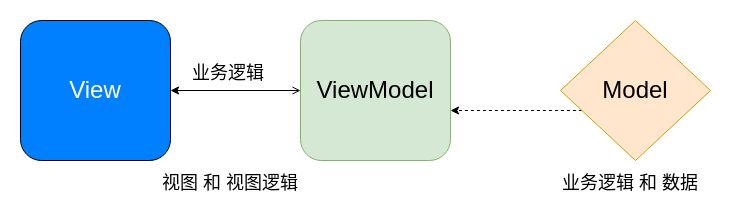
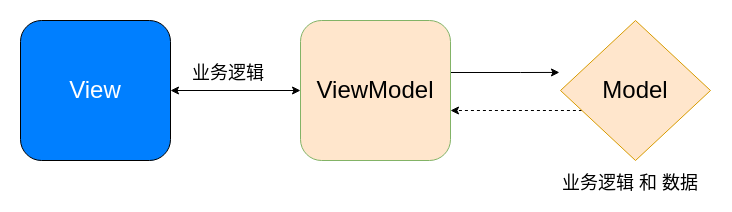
+ <mxCell id="4" style="edgeStyle=orthogonalEdgeStyle;rounded=0;orthogonalLoop=1;jettySize=auto;html=1;entryX=-0.007;entryY=0.371;entryDx=0;entryDy=0;startArrow=none;startFill=0;fontSize=18;fontColor=#FFFFFF;entryPerimeter=0;" parent="1" source="5" target="7" edge="1"><mxGeometry relative="1" as="geometry"><Array as="points"><mxPoint x="520" y="72" /><mxPoint x="520" y="72" /></Array></mxGeometry></mxCell>
- <mxCell id="2" style="edgeStyle=orthogonalEdgeStyle;rounded=0;orthogonalLoop=1;jettySize=auto;html=1;fontSize=24;fontColor=#FFFFFF;startArrow=classic;startFill=1;endArrow=open;" parent="1" source="3" target="5" edge="1"><mxGeometry relative="1" as="geometry" /></mxCell>
+ <mxCell id="2" style="edgeStyle=orthogonalEdgeStyle;rounded=0;orthogonalLoop=1;jettySize=auto;html=1;fontSize=24;fontColor=#FFFFFF;startArrow=classic;startFill=1;" parent="1" source="3" target="5" edge="1"><mxGeometry relative="1" as="geometry" /></mxCell>
- <mxCell id="5" value="ViewModel" style="rounded=1;whiteSpace=wrap;html=1;fillColor=#d5e8d4;fontSize=24;strokeColor=#82b366;" parent="1" vertex="1"><mxGeometry x="300" y="20" width="150" height="140" as="geometry" /></mxCell>
+ <mxCell id="5" value="ViewModel" style="rounded=1;whiteSpace=wrap;html=1;fillColor=#ffe6cc;fontSize=24;strokeColor=#82b366;" parent="1" vertex="1"><mxGeometry x="300" y="20" width="150" height="140" as="geometry" /></mxCell>
- <mxCell id="10" value="&lt;font color=&quot;#000000&quot; style=&quot;font-size: 18px&quot;&gt;视图 和 视图逻辑&lt;/font&gt;" style="text;html=1;resizable=0;points=[];autosize=1;align=left;verticalAlign=top;spacingTop=-4;fontSize=18;fontColor=#FFFFFF;" parent="1" vertex="1"><mxGeometry x="160" y="170" width="150" height="20" as="geometry" /></mxCell>
